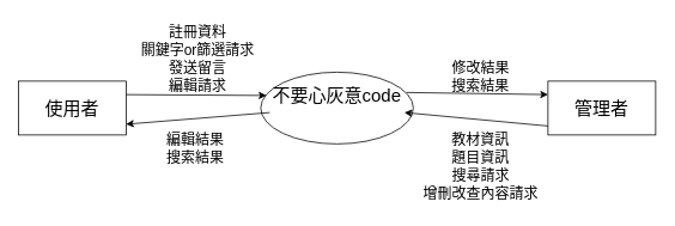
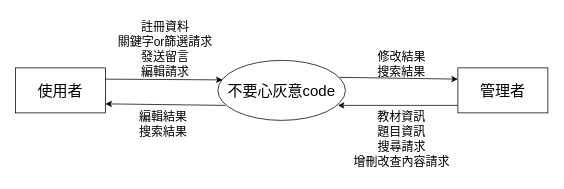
- <mxCell id="3" value="&lt;font style=&quot;font-size: 20px;&quot;&gt;不要心灰意code&lt;/font&gt;" style="text;html=1;strokeColor=none;fillColor=none;align=center;verticalAlign=middle;whiteSpace=wrap;rounded=0;" vertex="1" parent="1"><mxGeometry x="300" y="85" width="150" height="40" as="geometry" /></mxCell>
+ <mxCell id="3" value="&lt;font style=&quot;font-size: 20px;&quot;&gt;不要心灰意code&lt;/font&gt;" style="text;html=1;strokeColor=none;fillColor=none;align=center;verticalAlign=middle;whiteSpace=wrap;rounded=0;" vertex="1" parent="1"><mxGeometry x="300" y="100" width="150" height="40" as="geometry" /></mxCell>
